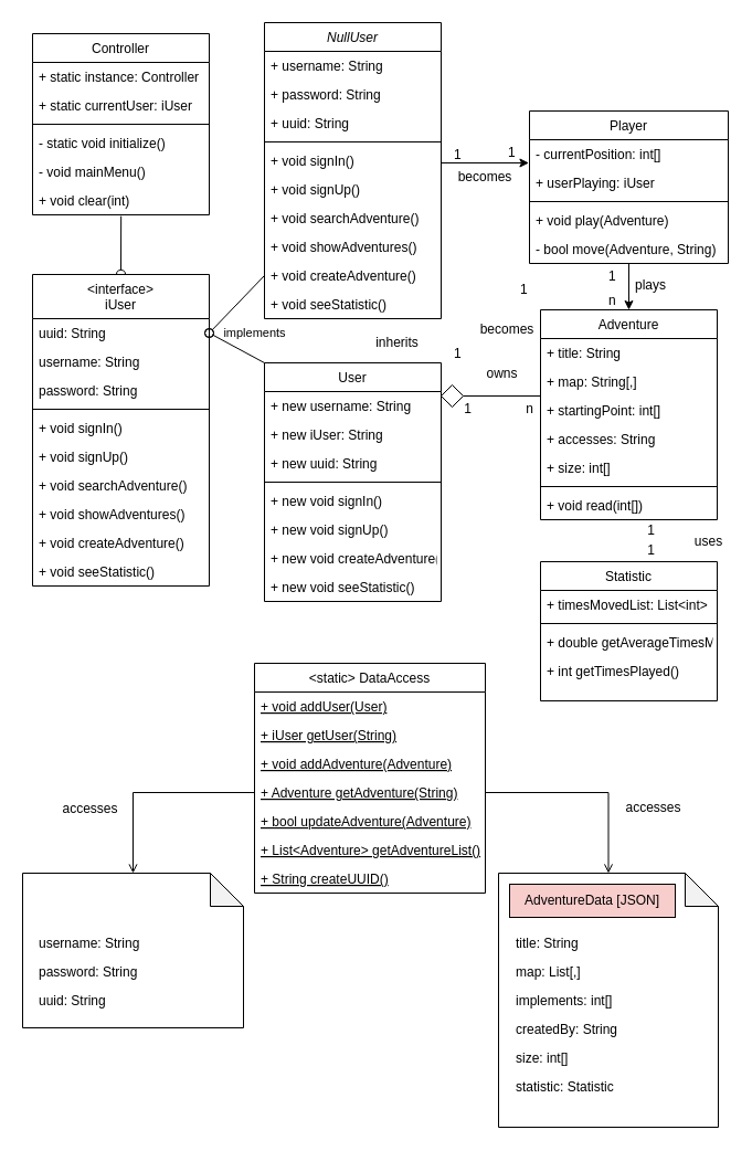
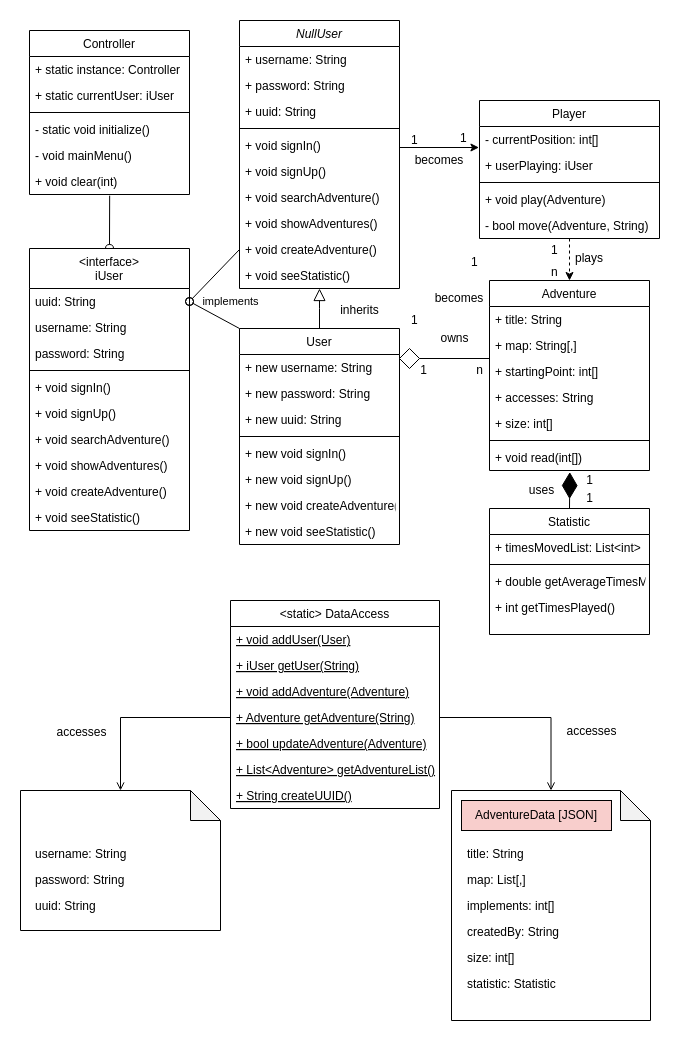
- <mxCell id="54" value="" style="endArrow=classic;html=1;entryX=0.5;entryY=0;entryDx=0;entryDy=0;exitX=0.5;exitY=1;exitDx=0;exitDy=0;" parent="1" source="34" target="23" edge="1"><mxGeometry width="50" height="50" relative="1" as="geometry"><mxPoint x="409" y="280" as="sourcePoint" /><mxPoint x="489" y="180" as="targetPoint" /></mxGeometry></mxCell>
+ <mxCell id="54" value="" style="endArrow=classic;html=1;entryX=0.5;entryY=0;entryDx=0;entryDy=0;exitX=0.5;exitY=1;exitDx=0;exitDy=0;dashed=1;" parent="1" source="34" target="23" edge="1"><mxGeometry width="50" height="50" relative="1" as="geometry"><mxPoint x="409" y="280" as="sourcePoint" /><mxPoint x="489" y="180" as="targetPoint" /></mxGeometry></mxCell>
+ <mxCell id="22" value="" style="endArrow=block;endSize=10;endFill=0;shadow=0;strokeWidth=1;rounded=0;edgeStyle=elbowEdgeStyle;elbow=vertical;" parent="1" source="13" target="2" edge="1"><mxGeometry width="160" relative="1" as="geometry"><mxPoint x="259" y="113" as="sourcePoint" /><mxPoint x="259" y="113" as="targetPoint" /></mxGeometry></mxCell>
- <mxCell id="15" value="+ new iUser: String" style="text;align=left;verticalAlign=top;spacingLeft=4;spacingRight=4;overflow=hidden;rotatable=0;points=[[0,0.5],[1,0.5]];portConstraint=eastwest;" parent="13" vertex="1"><mxGeometry y="52" width="160" height="26" as="geometry" /></mxCell>
+ <mxCell id="15" value="+ new password: String" style="text;align=left;verticalAlign=top;spacingLeft=4;spacingRight=4;overflow=hidden;rotatable=0;points=[[0,0.5],[1,0.5]];portConstraint=eastwest;" parent="13" vertex="1"><mxGeometry y="52" width="160" height="26" as="geometry" /></mxCell>
- <mxCell id="106" value="uses" style="text;html=1;align=center;verticalAlign=middle;resizable=0;points=[];autosize=1;strokeColor=none;" vertex="1" parent="1"><mxGeometry x="621" y="480" width="40" height="20" as="geometry" /></mxCell>
+ <mxCell id="106" value="uses" style="text;html=1;align=center;verticalAlign=middle;resizable=0;points=[];autosize=1;strokeColor=none;" vertex="1" parent="1"><mxGeometry x="521" y="480" width="40" height="20" as="geometry" /></mxCell>
+ <mxCell id="102" value="" style="endArrow=diamondThin;endFill=1;endSize=24;html=1;entryX=0.502;entryY=1.061;entryDx=0;entryDy=0;entryPerimeter=0;exitX=0.5;exitY=0;exitDx=0;exitDy=0;" edge="1" parent="1" source="97" target="30"><mxGeometry width="160" relative="1" as="geometry"><mxPoint x="690" y="600" as="sourcePoint" /><mxPoint x="850" y="600" as="targetPoint" /></mxGeometry></mxCell>
